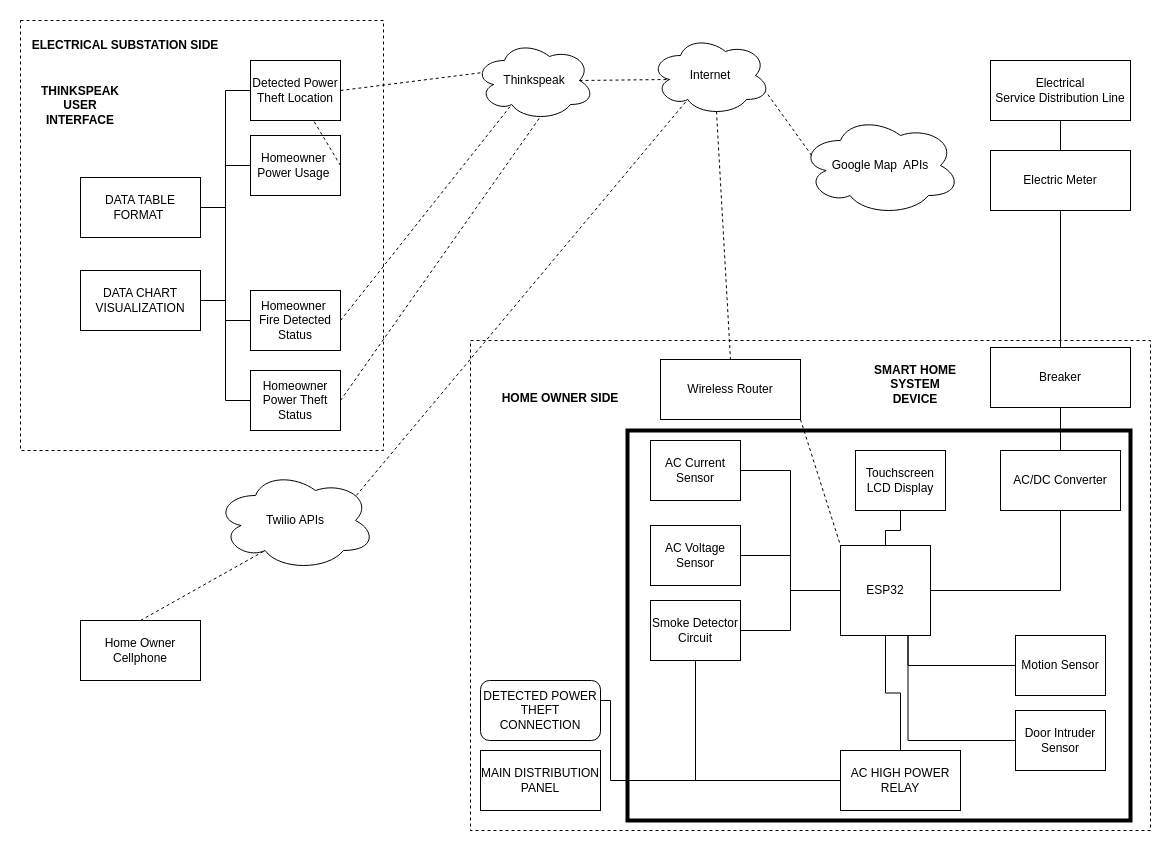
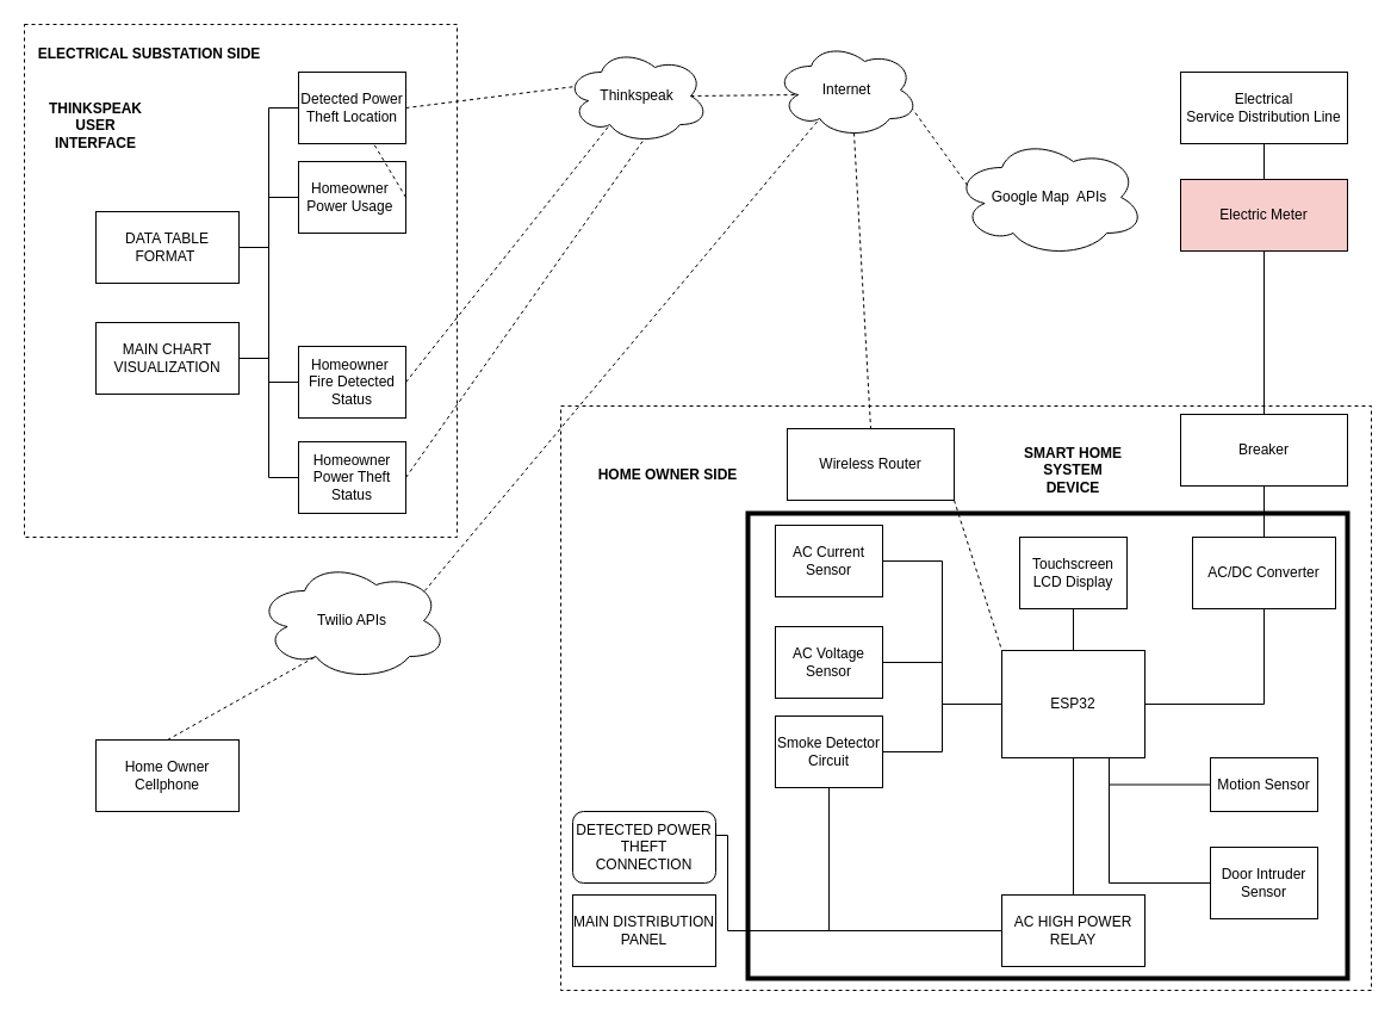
- <mxCell id="6" value="Electric Meter" style="rounded=0;whiteSpace=wrap;html=1;strokeColor=default;" parent="1" vertex="1"><mxGeometry x="990" y="150" width="140" height="60" as="geometry" /></mxCell>
+ <mxCell id="6" value="Electric Meter" style="rounded=0;whiteSpace=wrap;html=1;strokeColor=default;fillColor=#f8cecc;" parent="1" vertex="1"><mxGeometry x="990" y="150" width="140" height="60" as="geometry" /></mxCell>
- <mxCell id="51" value="DATA CHART VISUALIZATION" style="rounded=0;whiteSpace=wrap;html=1;strokeColor=default;" parent="1" vertex="1"><mxGeometry x="80" y="270" width="120" height="60" as="geometry" /></mxCell>
+ <mxCell id="51" value="MAIN CHART VISUALIZATION" style="rounded=0;whiteSpace=wrap;html=1;strokeColor=default;" parent="1" vertex="1"><mxGeometry x="80" y="270" width="120" height="60" as="geometry" /></mxCell>
- <mxCell id="32" value="&lt;b&gt;SMART HOME SYSTEM DEVICE&lt;/b&gt;" style="text;html=1;strokeColor=none;fillColor=none;align=center;verticalAlign=middle;whiteSpace=wrap;rounded=0;" parent="1" vertex="1"><mxGeometry x="870" y="349" width="90" height="70" as="geometry" /></mxCell>
+ <mxCell id="32" value="&lt;b&gt;SMART HOME SYSTEM DEVICE&lt;/b&gt;" style="text;html=1;strokeColor=none;fillColor=none;align=center;verticalAlign=middle;whiteSpace=wrap;rounded=0;" parent="1" vertex="1"><mxGeometry x="855" y="359" width="90" height="70" as="geometry" /></mxCell>
- <mxCell id="13" value="ESP32" style="rounded=0;whiteSpace=wrap;html=1;strokeColor=default;" parent="1" vertex="1"><mxGeometry x="840" y="545" width="90" height="90" as="geometry" /></mxCell>
+ <mxCell id="13" value="ESP32" style="rounded=0;whiteSpace=wrap;html=1;strokeColor=default;" parent="1" vertex="1"><mxGeometry x="840" y="545" width="120" height="90" as="geometry" /></mxCell>
- <mxCell id="60" value="Motion Sensor" style="rounded=0;whiteSpace=wrap;html=1;strokeColor=default;" parent="1" vertex="1"><mxGeometry x="1015" y="635" width="90" height="60" as="geometry" /></mxCell>
+ <mxCell id="60" value="Motion Sensor" style="rounded=0;whiteSpace=wrap;html=1;strokeColor=default;" parent="1" vertex="1"><mxGeometry x="1015" y="635" width="90" height="45" as="geometry" /></mxCell>
